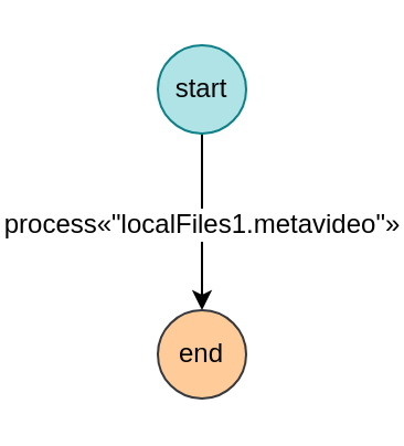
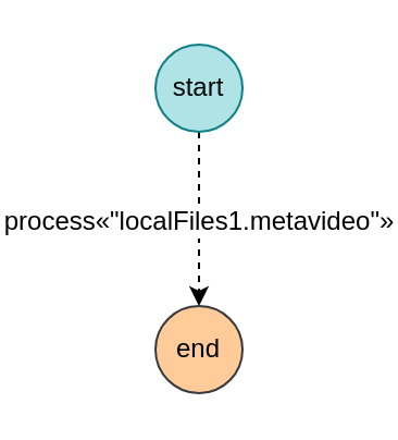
- <mxCell id="2" style="edgeStyle=none;html=1;" parent="1" source="4" target="5" edge="1"><mxGeometry relative="1" as="geometry"><mxPoint x="38.611" y="90" as="targetPoint" /></mxGeometry></mxCell>
+ <mxCell id="2" style="edgeStyle=none;html=1;dashed=1;" parent="1" source="4" target="5" edge="1"><mxGeometry relative="1" as="geometry"><mxPoint x="38.611" y="90" as="targetPoint" /></mxGeometry></mxCell>
